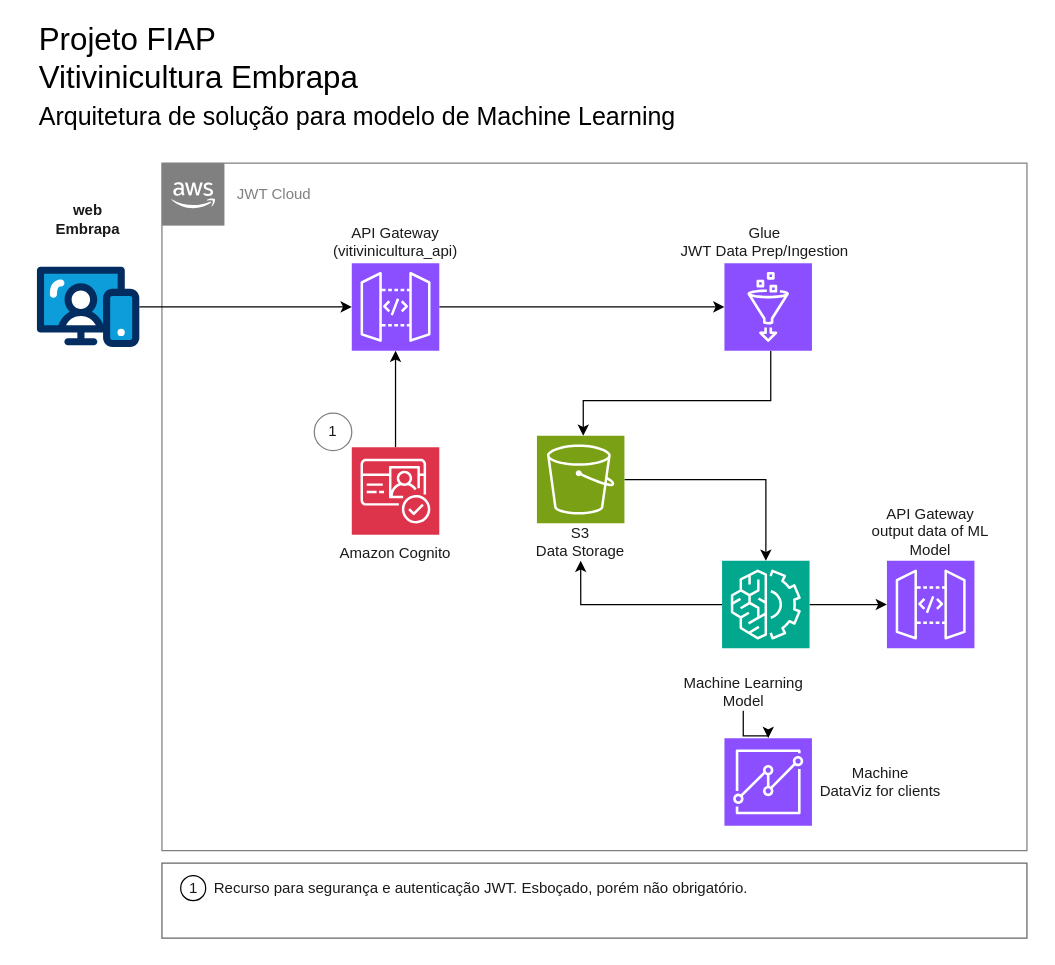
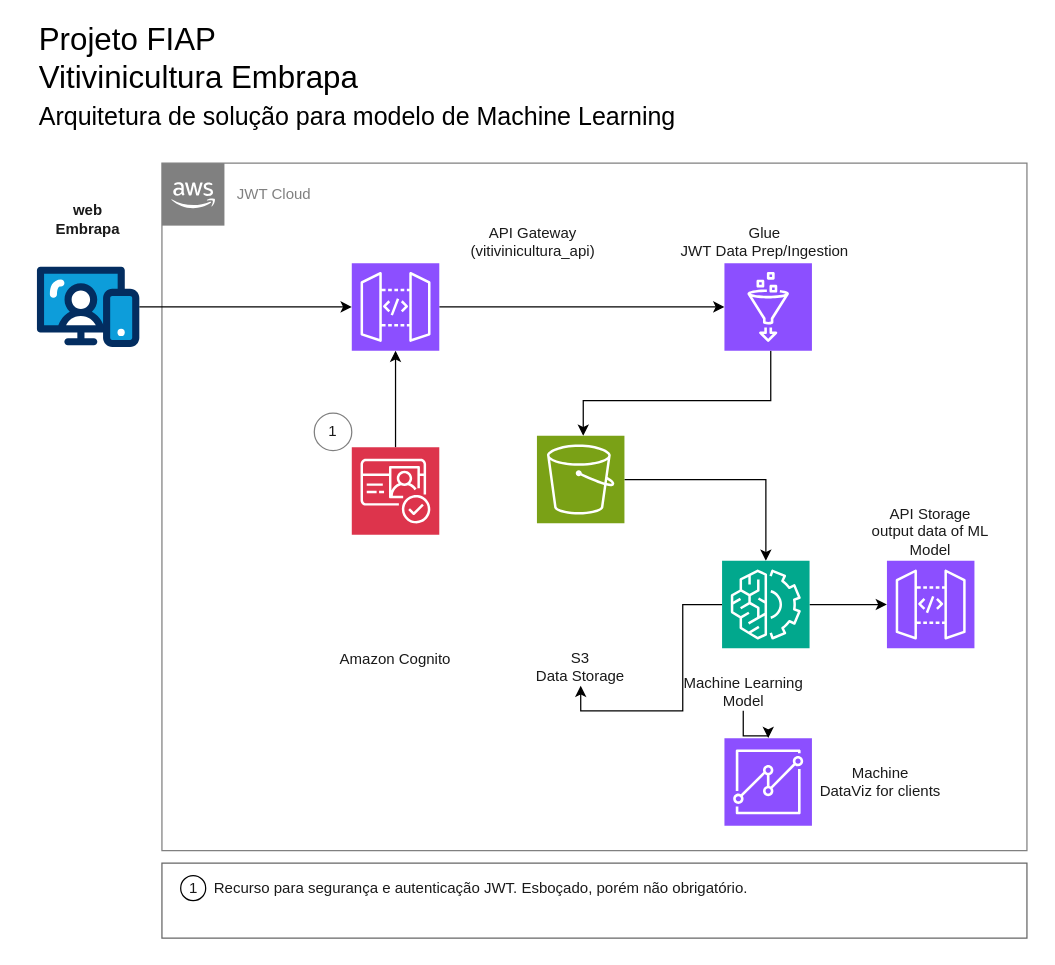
- <mxCell id="26" value="&lt;font color=&quot;#1a1a1a&quot;&gt;API Gateway (vitivinicultura_api)&lt;/font&gt;" style="text;strokeColor=none;align=center;fillColor=none;html=1;verticalAlign=middle;whiteSpace=wrap;rounded=0;fontFamily=Helvetica;fontColor=#808080;" vertex="1" parent="1"><mxGeometry x="265.93" y="177.65" width="100" height="30" as="geometry" /></mxCell>
+ <mxCell id="26" value="&lt;font color=&quot;#1a1a1a&quot;&gt;API Gateway (vitivinicultura_api)&lt;/font&gt;" style="text;strokeColor=none;align=center;fillColor=none;html=1;verticalAlign=middle;whiteSpace=wrap;rounded=0;fontFamily=Helvetica;fontColor=#808080;" vertex="1" parent="1"><mxGeometry x="375.93" y="177.65" width="100" height="30" as="geometry" /></mxCell>
- <mxCell id="33" value="&lt;font color=&quot;#1a1a1a&quot;&gt;API Gateway&lt;/font&gt;&lt;div&gt;&lt;font color=&quot;#1a1a1a&quot;&gt;output data of ML Model&lt;/font&gt;&lt;/div&gt;" style="text;strokeColor=none;align=center;fillColor=none;html=1;verticalAlign=middle;whiteSpace=wrap;rounded=0;fontFamily=Helvetica;fontColor=#808080;" vertex="1" parent="1"><mxGeometry x="694.05" y="410" width="100" height="30" as="geometry" /></mxCell>
+ <mxCell id="33" value="&lt;font color=&quot;#1a1a1a&quot;&gt;API Storage&lt;/font&gt;&lt;div&gt;&lt;font color=&quot;#1a1a1a&quot;&gt;output data of ML Model&lt;/font&gt;&lt;/div&gt;" style="text;strokeColor=none;align=center;fillColor=none;html=1;verticalAlign=middle;whiteSpace=wrap;rounded=0;fontFamily=Helvetica;fontColor=#808080;" vertex="1" parent="1"><mxGeometry x="694.05" y="410" width="100" height="30" as="geometry" /></mxCell>
- <mxCell id="28" value="&lt;font color=&quot;#1a1a1a&quot;&gt;S3&lt;/font&gt;&lt;div&gt;&lt;font color=&quot;#1a1a1a&quot;&gt;Data Storage&lt;/font&gt;&lt;/div&gt;" style="text;strokeColor=none;align=center;fillColor=none;html=1;verticalAlign=middle;whiteSpace=wrap;rounded=0;fontFamily=Helvetica;fontColor=#808080;" vertex="1" parent="1"><mxGeometry x="414.05" y="418.1" width="100" height="30" as="geometry" /></mxCell>
+ <mxCell id="28" value="&lt;font color=&quot;#1a1a1a&quot;&gt;S3&lt;/font&gt;&lt;div&gt;&lt;font color=&quot;#1a1a1a&quot;&gt;Data Storage&lt;/font&gt;&lt;/div&gt;" style="text;strokeColor=none;align=center;fillColor=none;html=1;verticalAlign=middle;whiteSpace=wrap;rounded=0;fontFamily=Helvetica;fontColor=#808080;" vertex="1" parent="1"><mxGeometry x="414.05" y="518.1" width="100" height="30" as="geometry" /></mxCell>
- <mxCell id="20" value="&lt;font color=&quot;#1a1a1a&quot;&gt;Amazon Cognito&lt;/font&gt;" style="text;strokeColor=none;align=center;fillColor=none;html=1;verticalAlign=middle;whiteSpace=wrap;rounded=0;fontFamily=Helvetica;fontColor=#808080;" vertex="1" parent="1"><mxGeometry x="265.93" y="427.35" width="100" height="30" as="geometry" /></mxCell>
+ <mxCell id="20" value="&lt;font color=&quot;#1a1a1a&quot;&gt;Amazon Cognito&lt;/font&gt;" style="text;strokeColor=none;align=center;fillColor=none;html=1;verticalAlign=middle;whiteSpace=wrap;rounded=0;fontFamily=Helvetica;fontColor=#808080;" vertex="1" parent="1"><mxGeometry x="265.93" y="512.35" width="100" height="30" as="geometry" /></mxCell>
